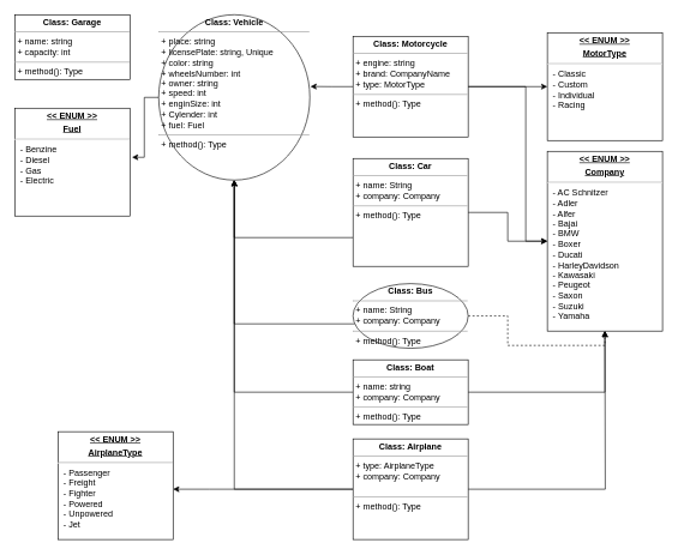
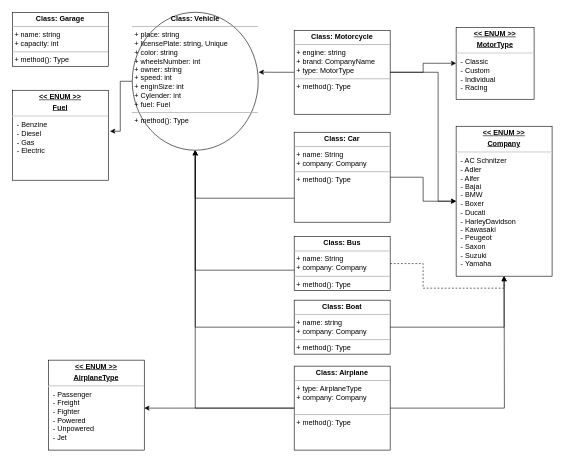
- <mxCell id="15" value="&lt;p style=&quot;margin: 0px ; margin-top: 4px ; text-align: center ; text-decoration: underline&quot;&gt;&lt;b&gt;&amp;lt;&amp;lt; ENUM &amp;gt;&amp;gt;&lt;/b&gt;&lt;/p&gt;&lt;p style=&quot;margin: 0px ; margin-top: 4px ; text-align: center ; text-decoration: underline&quot;&gt;&lt;b&gt;MotorType&lt;/b&gt;&lt;/p&gt;&lt;hr&gt;&lt;p style=&quot;margin: 0px ; margin-left: 8px&quot;&gt;- Classic&lt;/p&gt;&lt;p style=&quot;margin: 0px ; margin-left: 8px&quot;&gt;- Custom&lt;/p&gt;&lt;p style=&quot;margin: 0px ; margin-left: 8px&quot;&gt;- Individual&lt;/p&gt;&lt;p style=&quot;margin: 0px ; margin-left: 8px&quot;&gt;&lt;span&gt;- Racing&lt;/span&gt;&lt;span&gt;&amp;nbsp;&lt;/span&gt;&lt;br&gt;&lt;/p&gt;" style="verticalAlign=top;align=left;overflow=fill;fontSize=12;fontFamily=Helvetica;html=1;" parent="1" vertex="1"><mxGeometry x="760" y="45" width="160" height="150" as="geometry" /></mxCell>
+ <mxCell id="15" value="&lt;p style=&quot;margin: 0px ; margin-top: 4px ; text-align: center ; text-decoration: underline&quot;&gt;&lt;b&gt;&amp;lt;&amp;lt; ENUM &amp;gt;&amp;gt;&lt;/b&gt;&lt;/p&gt;&lt;p style=&quot;margin: 0px ; margin-top: 4px ; text-align: center ; text-decoration: underline&quot;&gt;&lt;b&gt;MotorType&lt;/b&gt;&lt;/p&gt;&lt;hr&gt;&lt;p style=&quot;margin: 0px ; margin-left: 8px&quot;&gt;- Classic&lt;/p&gt;&lt;p style=&quot;margin: 0px ; margin-left: 8px&quot;&gt;- Custom&lt;/p&gt;&lt;p style=&quot;margin: 0px ; margin-left: 8px&quot;&gt;- Individual&lt;/p&gt;&lt;p style=&quot;margin: 0px ; margin-left: 8px&quot;&gt;&lt;span&gt;- Racing&lt;/span&gt;&lt;span&gt;&amp;nbsp;&lt;/span&gt;&lt;br&gt;&lt;/p&gt;" style="verticalAlign=top;align=left;overflow=fill;fontSize=12;fontFamily=Helvetica;html=1;" parent="1" vertex="1"><mxGeometry x="760" y="45" width="130" height="120" as="geometry" /></mxCell>
- <mxCell id="21" value="&lt;p style=&quot;margin: 0px ; margin-top: 4px ; text-align: center&quot;&gt;&lt;b&gt;Class: Bus&lt;/b&gt;&lt;/p&gt;&lt;hr size=&quot;1&quot;&gt;&lt;p style=&quot;margin: 0px ; margin-left: 4px&quot;&gt;+ name: String&lt;/p&gt;&lt;p style=&quot;margin: 0px ; margin-left: 4px&quot;&gt;+ company: Company&lt;/p&gt;&lt;hr size=&quot;1&quot;&gt;&lt;p style=&quot;margin: 0px ; margin-left: 4px&quot;&gt;+ method(): Type&lt;/p&gt;" style="ellipse;verticalAlign=top;align=left;overflow=fill;fontSize=12;fontFamily=Helvetica;html=1;" parent="1" vertex="1"><mxGeometry x="490" y="394" width="160" height="90" as="geometry" /></mxCell>
+ <mxCell id="21" value="&lt;p style=&quot;margin: 0px ; margin-top: 4px ; text-align: center&quot;&gt;&lt;b&gt;Class: Bus&lt;/b&gt;&lt;/p&gt;&lt;hr size=&quot;1&quot;&gt;&lt;p style=&quot;margin: 0px ; margin-left: 4px&quot;&gt;+ name: String&lt;/p&gt;&lt;p style=&quot;margin: 0px ; margin-left: 4px&quot;&gt;+ company: Company&lt;/p&gt;&lt;hr size=&quot;1&quot;&gt;&lt;p style=&quot;margin: 0px ; margin-left: 4px&quot;&gt;+ method(): Type&lt;/p&gt;" style="verticalAlign=top;align=left;overflow=fill;fontSize=12;fontFamily=Helvetica;html=1;" parent="1" vertex="1"><mxGeometry x="490" y="394" width="160" height="90" as="geometry" /></mxCell>
